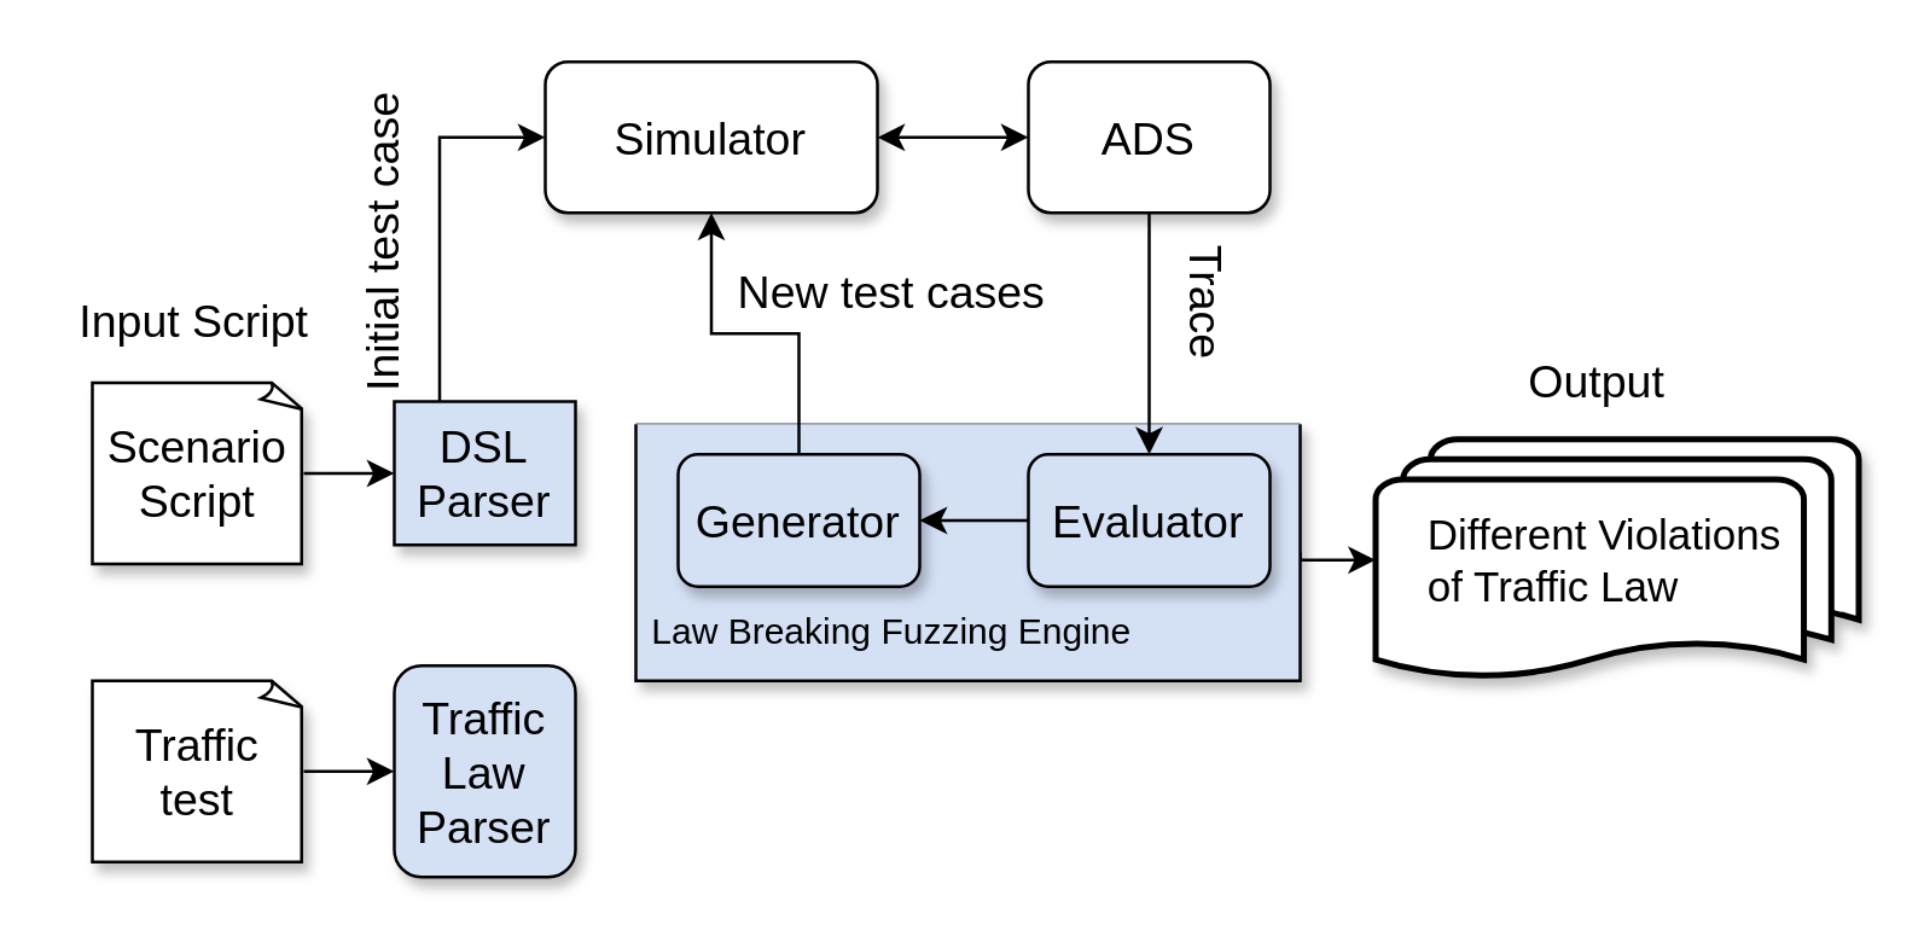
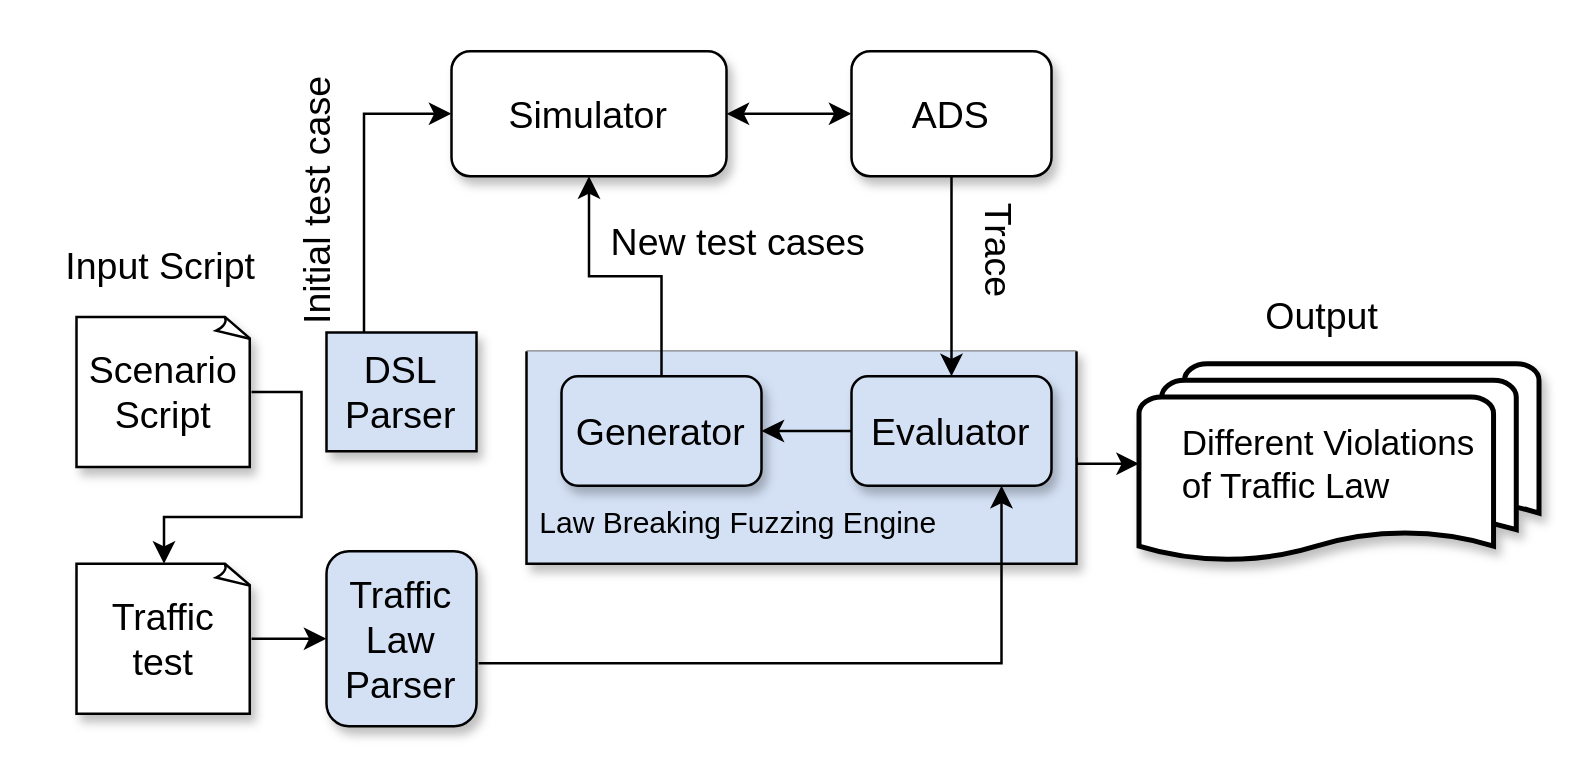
- <mxCell id="8" style="edgeStyle=orthogonalEdgeStyle;rounded=0;orthogonalLoop=1;jettySize=auto;html=1;exitX=1;exitY=0.5;exitDx=0;exitDy=0;exitPerimeter=0;" edge="1" parent="1" source="9" target="15"><mxGeometry relative="1" as="geometry" /></mxCell>
+ <mxCell id="8" style="edgeStyle=orthogonalEdgeStyle;rounded=0;orthogonalLoop=1;jettySize=auto;html=1;exitX=1;exitY=0.5;exitDx=0;exitDy=0;exitPerimeter=0;" edge="1" parent="1" source="9" target="12"><mxGeometry relative="1" as="geometry" /></mxCell>
+ <mxCell id="16" style="edgeStyle=orthogonalEdgeStyle;rounded=0;orthogonalLoop=1;jettySize=auto;html=1;exitX=1.014;exitY=0.64;exitDx=0;exitDy=0;entryX=0.75;entryY=1;entryDx=0;entryDy=0;exitPerimeter=0;" edge="1" parent="1" source="17" target="5"><mxGeometry relative="1" as="geometry" /></mxCell>
